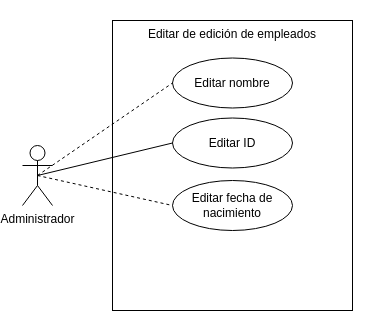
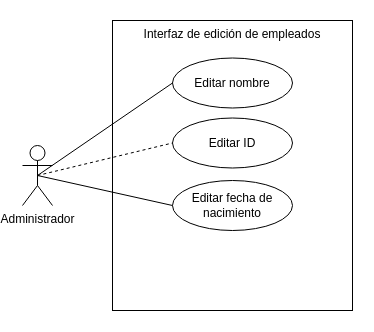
- <mxCell id="3" value="Editar de edición de empleados" style="rounded=0;whiteSpace=wrap;html=1;fillColor=none;verticalAlign=top;" vertex="1" parent="1"><mxGeometry x="110" y="20" width="240" height="290" as="geometry" /></mxCell>
+ <mxCell id="3" value="Interfaz de edición de empleados" style="rounded=0;whiteSpace=wrap;html=1;fillColor=none;verticalAlign=top;" vertex="1" parent="1"><mxGeometry x="110" y="20" width="240" height="290" as="geometry" /></mxCell>
- <mxCell id="6" value="" style="endArrow=none;html=1;rounded=0;entryX=0;entryY=0.5;entryDx=0;entryDy=0;exitX=0.5;exitY=0.5;exitDx=0;exitDy=0;exitPerimeter=0;dashed=1;" edge="1" parent="1" source="2" target="4"><mxGeometry width="50" height="50" relative="1" as="geometry"><mxPoint x="25" y="135" as="sourcePoint" /><mxPoint x="180" y="150" as="targetPoint" /></mxGeometry></mxCell>
+ <mxCell id="6" value="" style="endArrow=none;html=1;rounded=0;entryX=0;entryY=0.5;entryDx=0;entryDy=0;exitX=0.5;exitY=0.5;exitDx=0;exitDy=0;exitPerimeter=0;" edge="1" parent="1" source="2" target="4"><mxGeometry width="50" height="50" relative="1" as="geometry"><mxPoint x="25" y="135" as="sourcePoint" /><mxPoint x="180" y="150" as="targetPoint" /></mxGeometry></mxCell>
- <mxCell id="7" value="" style="endArrow=none;html=1;rounded=0;exitX=0.5;exitY=0.5;exitDx=0;exitDy=0;exitPerimeter=0;entryX=0;entryY=0.5;entryDx=0;entryDy=0;" edge="1" parent="1" source="2" target="5"><mxGeometry width="50" height="50" relative="1" as="geometry"><mxPoint x="25" y="135" as="sourcePoint" /><mxPoint x="180" y="210" as="targetPoint" /></mxGeometry></mxCell>
+ <mxCell id="7" value="" style="endArrow=none;html=1;rounded=0;exitX=0.5;exitY=0.5;exitDx=0;exitDy=0;exitPerimeter=0;entryX=0;entryY=0.5;entryDx=0;entryDy=0;dashed=1;" edge="1" parent="1" source="2" target="5"><mxGeometry width="50" height="50" relative="1" as="geometry"><mxPoint x="25" y="135" as="sourcePoint" /><mxPoint x="180" y="210" as="targetPoint" /></mxGeometry></mxCell>
- <mxCell id="9" value="" style="endArrow=none;html=1;rounded=0;exitX=0.5;exitY=0.5;exitDx=0;exitDy=0;exitPerimeter=0;entryX=0;entryY=0.5;entryDx=0;entryDy=0;dashed=1;" edge="1" parent="1" source="2" target="8"><mxGeometry width="50" height="50" relative="1" as="geometry"><mxPoint x="40" y="235" as="sourcePoint" /><mxPoint x="175" y="350" as="targetPoint" /></mxGeometry></mxCell>
+ <mxCell id="9" value="" style="endArrow=none;html=1;rounded=0;exitX=0.5;exitY=0.5;exitDx=0;exitDy=0;exitPerimeter=0;entryX=0;entryY=0.5;entryDx=0;entryDy=0;" edge="1" parent="1" source="2" target="8"><mxGeometry width="50" height="50" relative="1" as="geometry"><mxPoint x="40" y="235" as="sourcePoint" /><mxPoint x="175" y="350" as="targetPoint" /></mxGeometry></mxCell>
